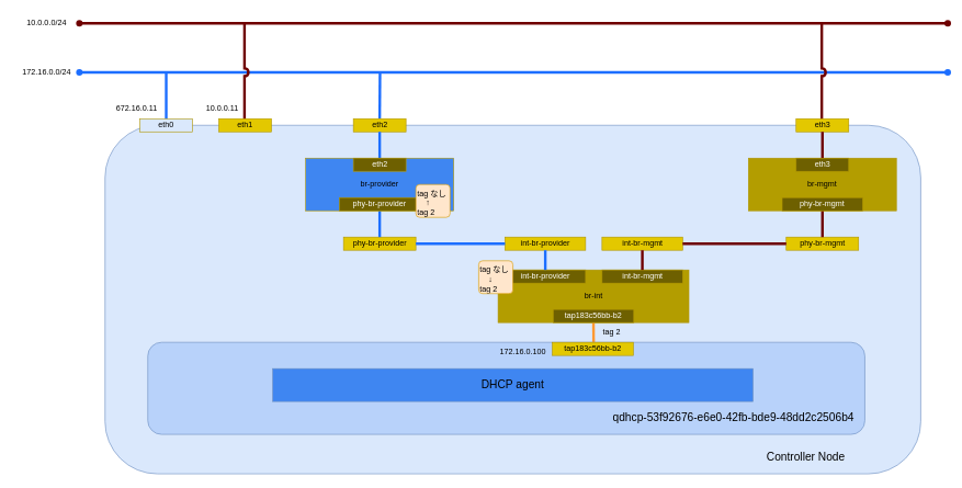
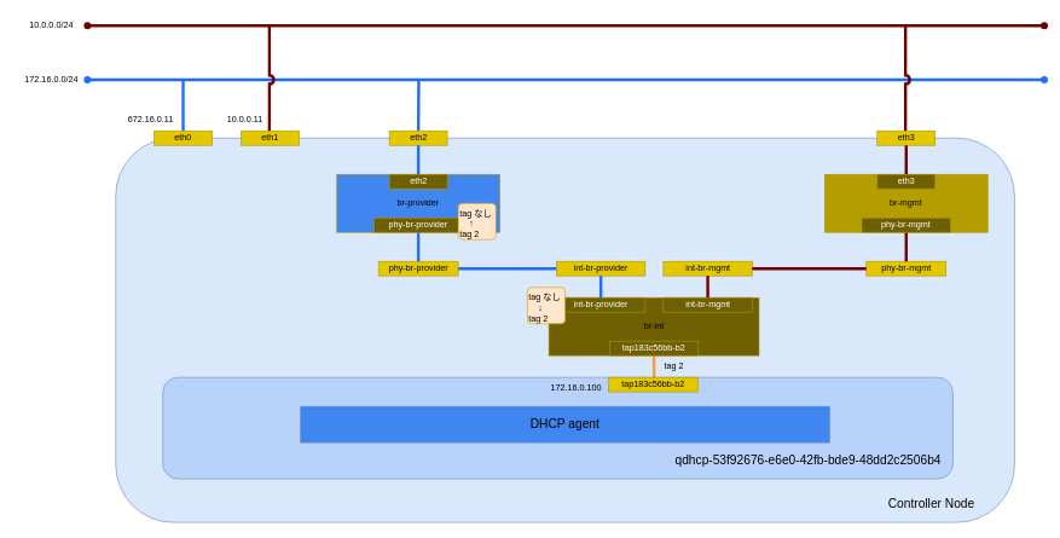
- <mxCell id="13" value="eth0" style="rounded=0;whiteSpace=wrap;html=1;fillColor=#dae8fc;fontColor=#000000;strokeColor=#B09500;" parent="10" vertex="1"><mxGeometry x="212" y="180" width="80" height="20" as="geometry" /></mxCell>
+ <mxCell id="13" value="eth0" style="rounded=0;whiteSpace=wrap;html=1;fillColor=#e3c800;fontColor=#000000;strokeColor=#B09500;" parent="10" vertex="1"><mxGeometry x="212" y="180" width="80" height="20" as="geometry" /></mxCell>
- <mxCell id="31" value="br-int" style="rounded=0;whiteSpace=wrap;html=1;fillColor=#B39D00;fontColor=#000000;strokeColor=#B09500;" parent="10" vertex="1"><mxGeometry x="756.5" y="410" width="290" height="80" as="geometry" /></mxCell>
+ <mxCell id="31" value="br-int" style="rounded=0;whiteSpace=wrap;html=1;fillColor=#6e6000;fontColor=#000000;strokeColor=#B09500;" parent="10" vertex="1"><mxGeometry x="756.5" y="410" width="290" height="80" as="geometry" /></mxCell>
- <mxCell id="18" value="&lt;font style=&quot;font-size: 17px;&quot;&gt;Controller Node&lt;/font&gt;" style="text;html=1;align=center;verticalAlign=middle;resizable=0;points=[];autosize=1;strokeColor=none;fillColor=none;" parent="10" vertex="1"><mxGeometry x="1154" y="680" width="140" height="30" as="geometry" /></mxCell>
+ <mxCell id="18" value="&lt;font style=&quot;font-size: 17px;&quot;&gt;Controller Node&lt;/font&gt;" style="text;html=1;align=center;verticalAlign=middle;resizable=0;points=[];autosize=1;strokeColor=none;fillColor=none;" parent="10" vertex="1"><mxGeometry x="1214" y="680" width="140" height="30" as="geometry" /></mxCell>
